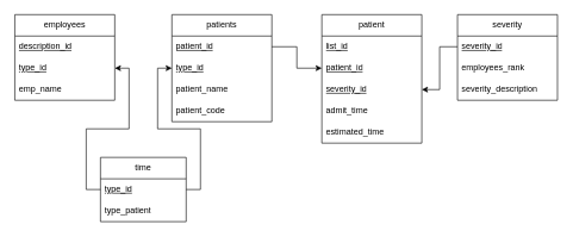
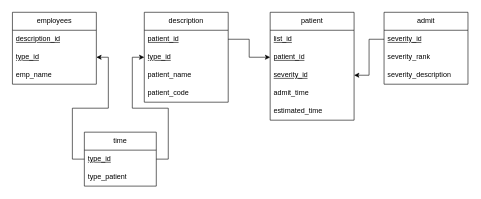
- <mxCell id="2" value="patients" style="swimlane;fontStyle=0;childLayout=stackLayout;horizontal=1;startSize=30;horizontalStack=0;resizeParent=1;resizeParentMax=0;resizeLast=0;collapsible=1;marginBottom=0;whiteSpace=wrap;html=1;" vertex="1" parent="1"><mxGeometry x="240" y="20" width="140" height="150" as="geometry" /></mxCell>
+ <mxCell id="2" value="description" style="swimlane;fontStyle=0;childLayout=stackLayout;horizontal=1;startSize=30;horizontalStack=0;resizeParent=1;resizeParentMax=0;resizeLast=0;collapsible=1;marginBottom=0;whiteSpace=wrap;html=1;" vertex="1" parent="1"><mxGeometry x="240" y="20" width="140" height="150" as="geometry" /></mxCell>
- <mxCell id="14" value="severity" style="swimlane;fontStyle=0;childLayout=stackLayout;horizontal=1;startSize=30;horizontalStack=0;resizeParent=1;resizeParentMax=0;resizeLast=0;collapsible=1;marginBottom=0;whiteSpace=wrap;html=1;" vertex="1" parent="1"><mxGeometry x="640" y="20" width="140" height="120" as="geometry" /></mxCell>
+ <mxCell id="14" value="admit" style="swimlane;fontStyle=0;childLayout=stackLayout;horizontal=1;startSize=30;horizontalStack=0;resizeParent=1;resizeParentMax=0;resizeLast=0;collapsible=1;marginBottom=0;whiteSpace=wrap;html=1;" vertex="1" parent="1"><mxGeometry x="640" y="20" width="140" height="120" as="geometry" /></mxCell>
- <mxCell id="16" value="employees_rank" style="text;strokeColor=none;fillColor=none;align=left;verticalAlign=middle;spacingLeft=4;spacingRight=4;overflow=hidden;points=[[0,0.5],[1,0.5]];portConstraint=eastwest;rotatable=0;whiteSpace=wrap;html=1;" vertex="1" parent="14"><mxGeometry y="60" width="140" height="30" as="geometry" /></mxCell>
+ <mxCell id="16" value="severity_rank" style="text;strokeColor=none;fillColor=none;align=left;verticalAlign=middle;spacingLeft=4;spacingRight=4;overflow=hidden;points=[[0,0.5],[1,0.5]];portConstraint=eastwest;rotatable=0;whiteSpace=wrap;html=1;" vertex="1" parent="14"><mxGeometry y="60" width="140" height="30" as="geometry" /></mxCell>
